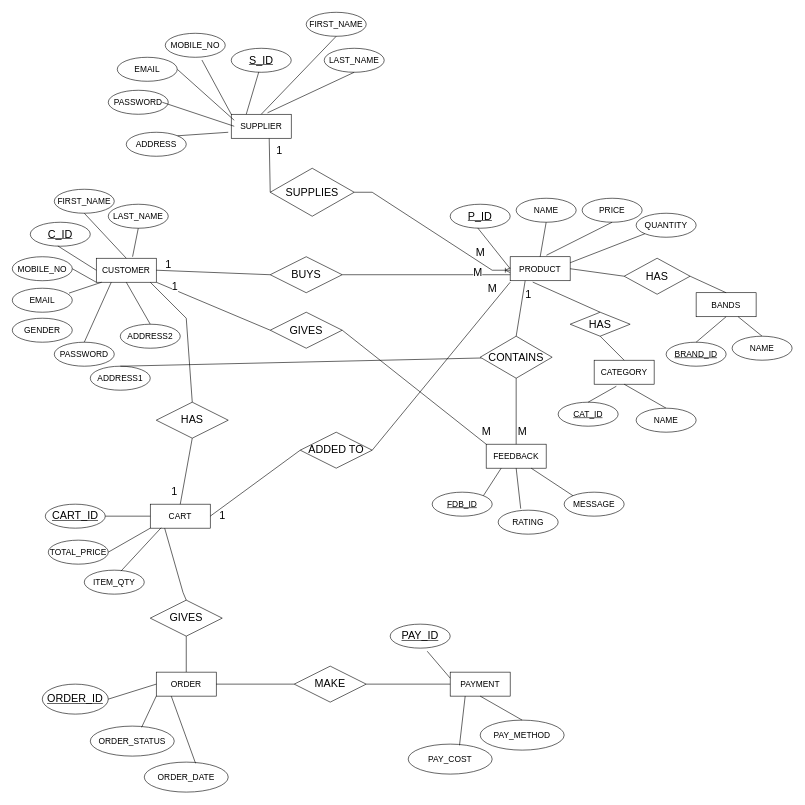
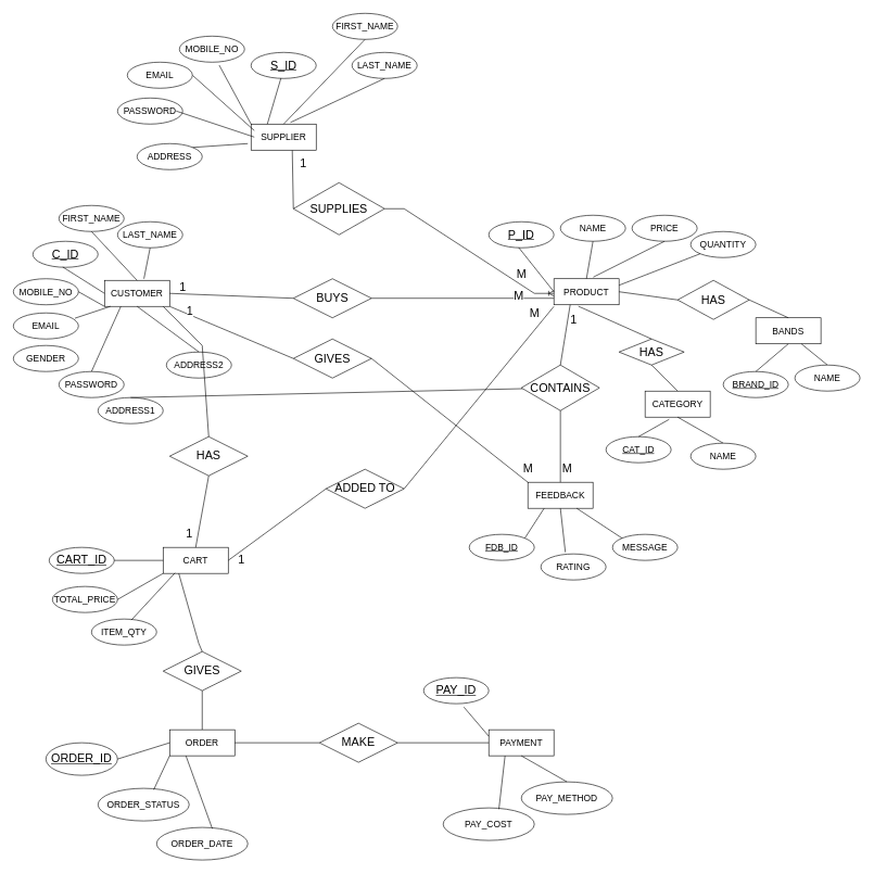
- <mxCell id="17" value="ADDRESS2" style="ellipse;whiteSpace=wrap;html=1;fontSize=14;" vertex="1" parent="1"><mxGeometry x="200" y="540" width="100" height="40" as="geometry" /></mxCell>
+ <mxCell id="17" value="ADDRESS2" style="ellipse;whiteSpace=wrap;html=1;fontSize=14;" vertex="1" parent="1"><mxGeometry x="255" y="540" width="100" height="40" as="geometry" /></mxCell>
